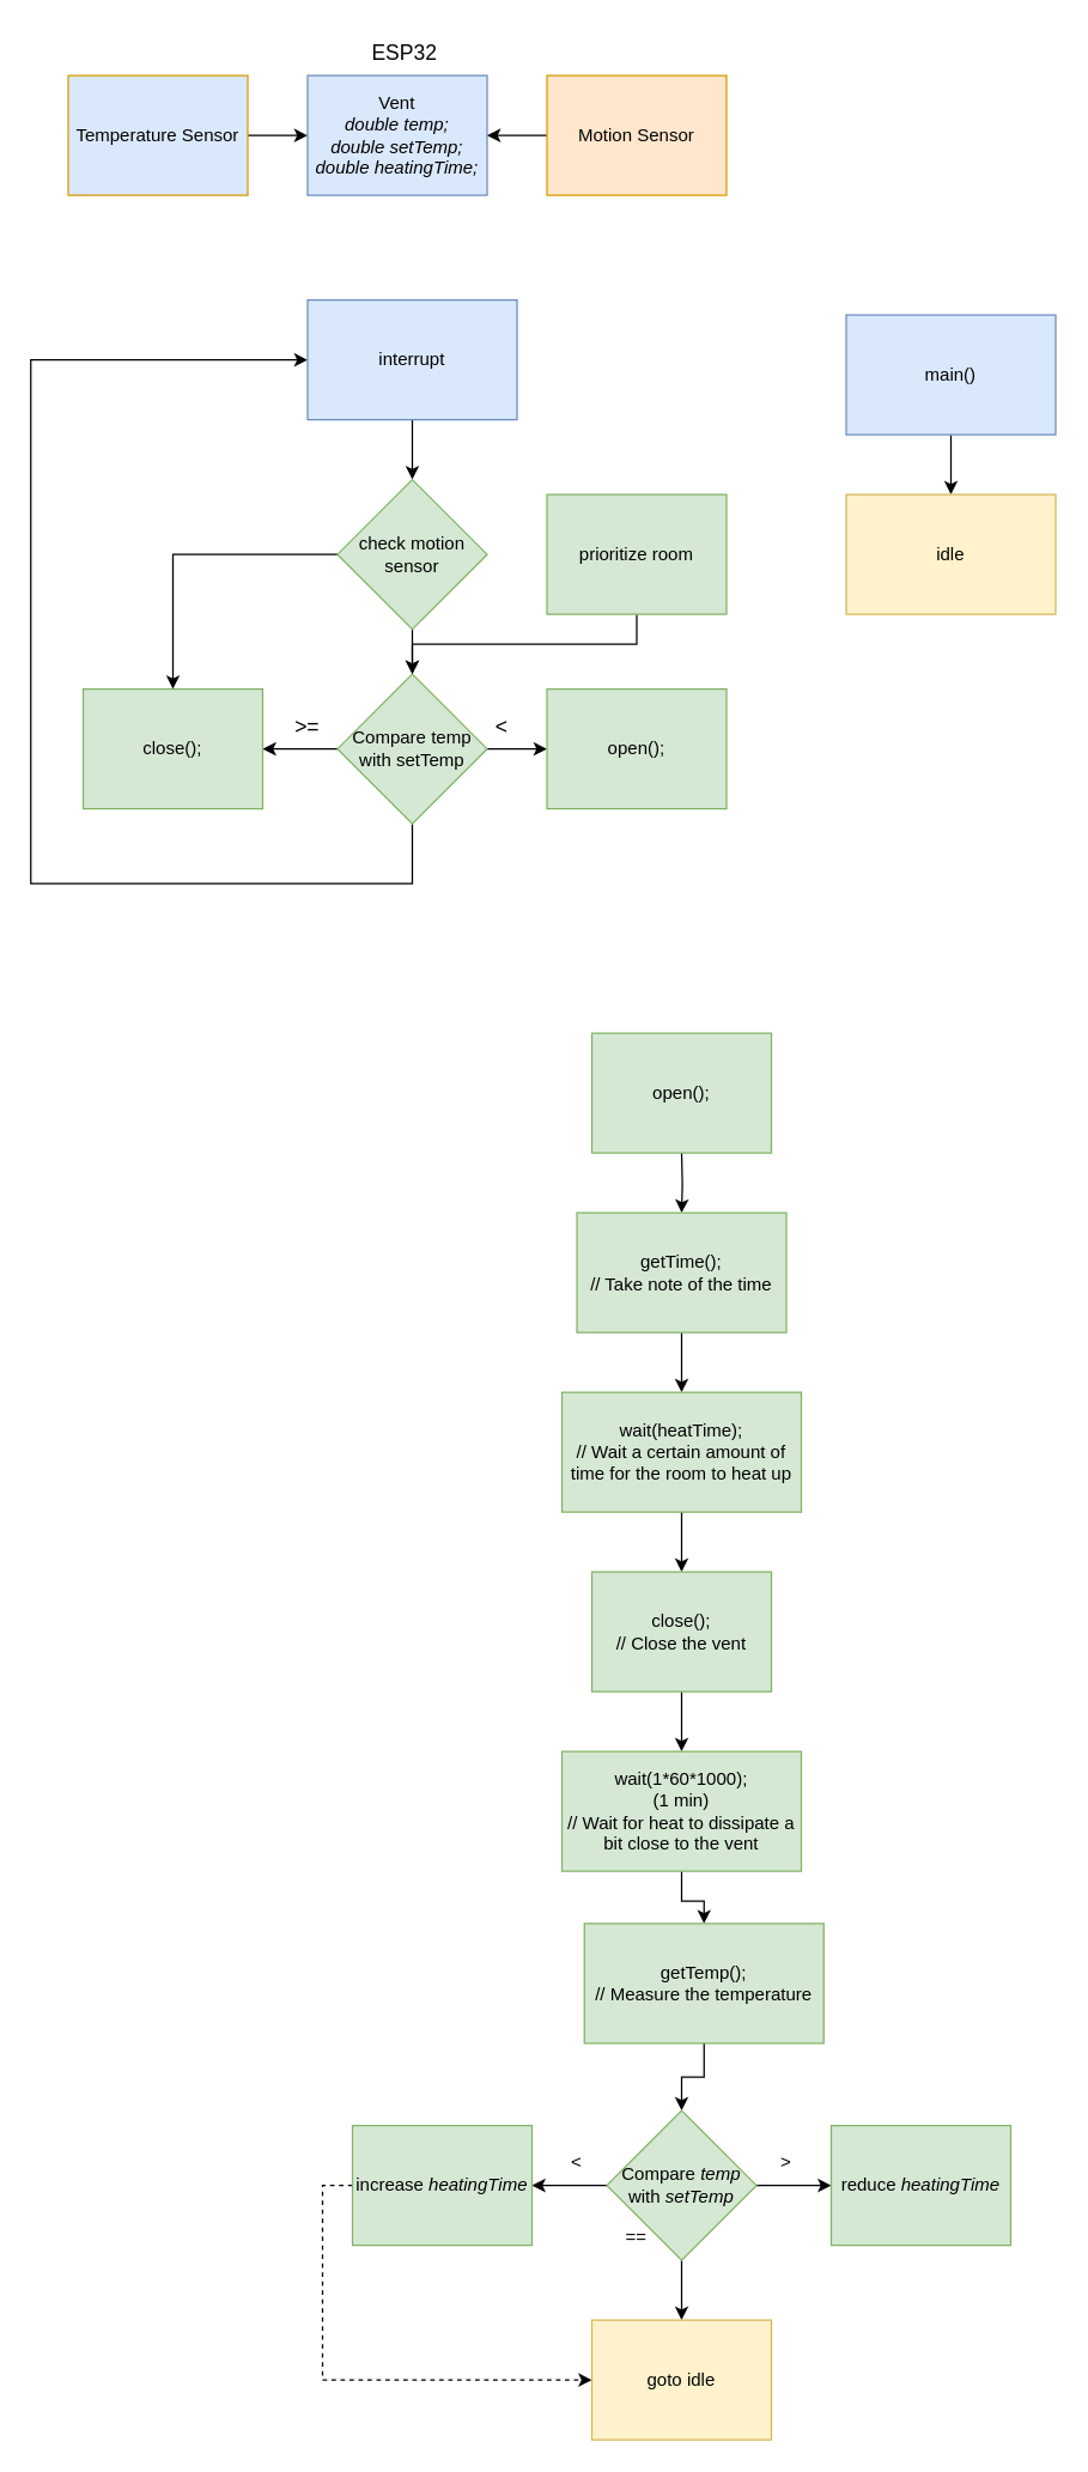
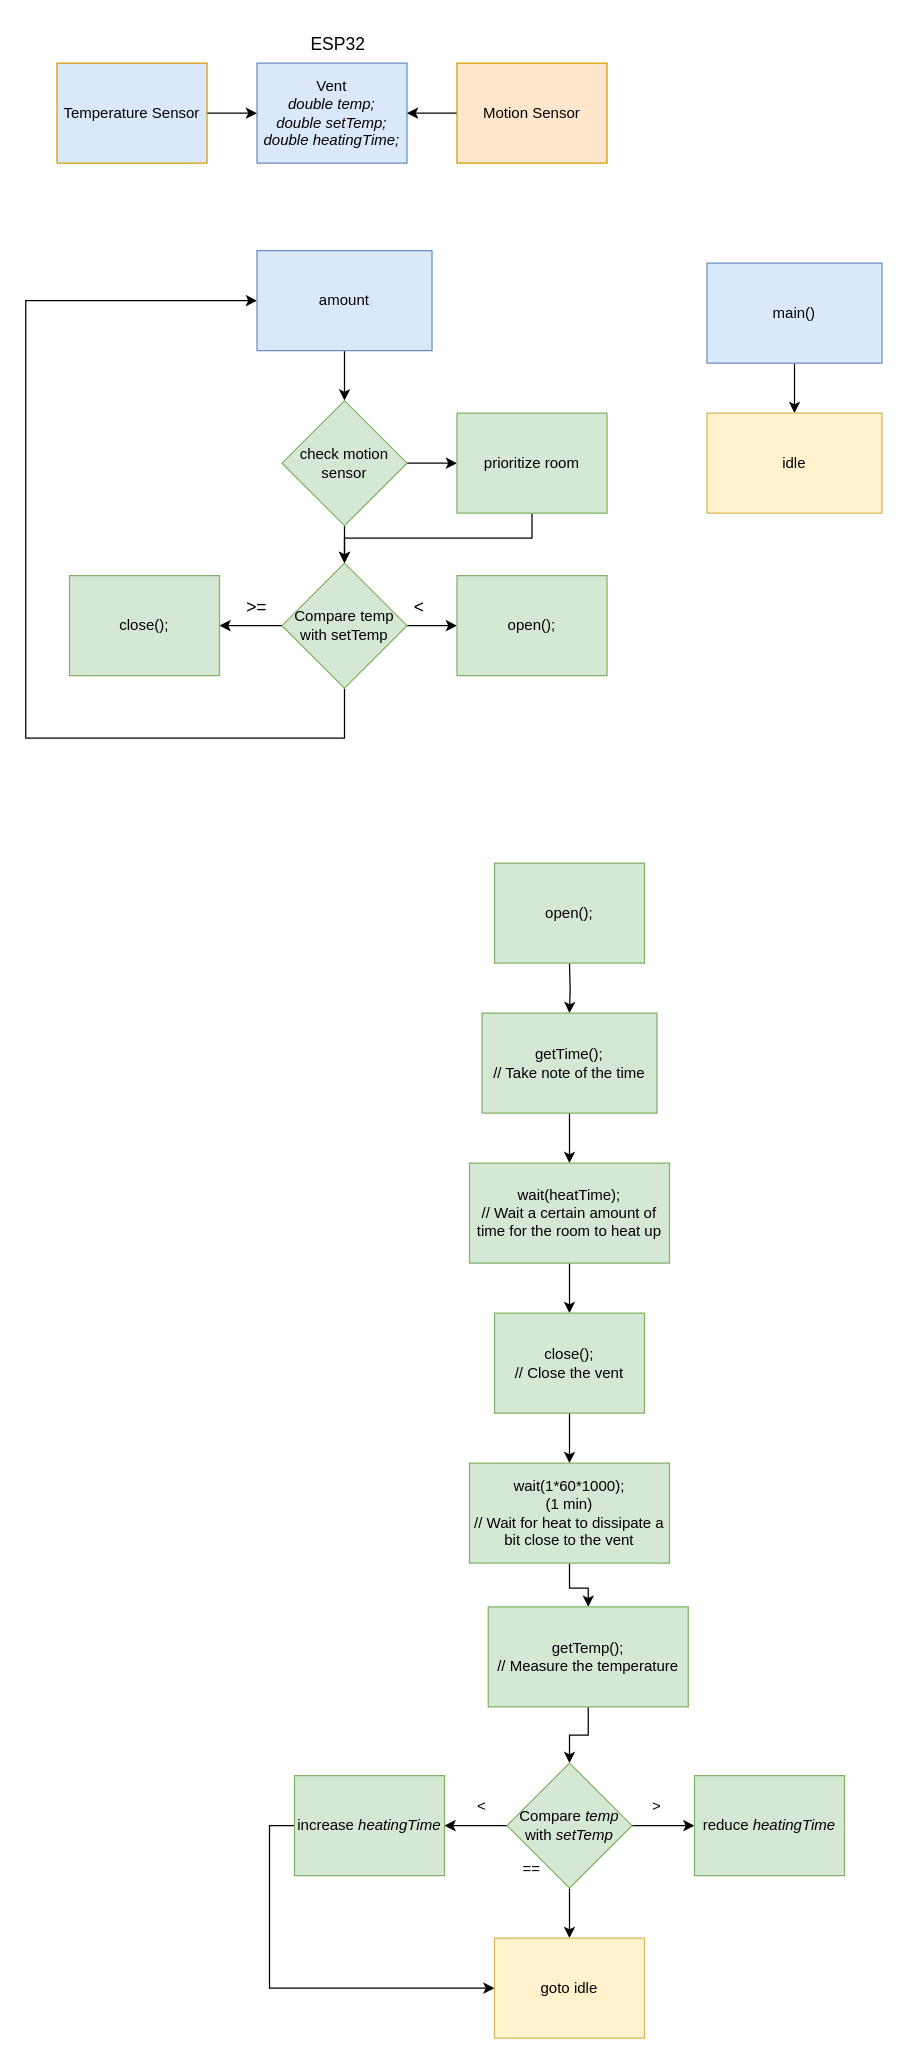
- <mxCell id="39" value="interrupt" style="whiteSpace=wrap;html=1;fillColor=#dae8fc;strokeColor=#6c8ebf;rounded=0;" vertex="1" parent="1"><mxGeometry x="205" y="200" width="140" height="80" as="geometry" /></mxCell>
+ <mxCell id="39" value="amount" style="whiteSpace=wrap;html=1;fillColor=#dae8fc;strokeColor=#6c8ebf;rounded=0;" vertex="1" parent="1"><mxGeometry x="205" y="200" width="140" height="80" as="geometry" /></mxCell>
- <mxCell id="42" value="" style="edgeStyle=orthogonalEdgeStyle;rounded=0;orthogonalLoop=1;jettySize=auto;html=1;fontSize=12;" edge="1" parent="1" source="43" target="14"><mxGeometry relative="1" as="geometry" /></mxCell>
+ <mxCell id="42" value="" style="edgeStyle=orthogonalEdgeStyle;rounded=0;orthogonalLoop=1;jettySize=auto;html=1;fontSize=12;" edge="1" parent="1" source="43" target="48"><mxGeometry relative="1" as="geometry" /></mxCell>
- <mxCell id="34" style="edgeStyle=orthogonalEdgeStyle;rounded=0;orthogonalLoop=1;jettySize=auto;html=1;exitX=0;exitY=0.5;exitDx=0;exitDy=0;entryX=0;entryY=0.5;entryDx=0;entryDy=0;fontSize=12;dashed=1;" edge="1" parent="1" source="35" target="36"><mxGeometry relative="1" as="geometry" /></mxCell>
+ <mxCell id="34" style="edgeStyle=orthogonalEdgeStyle;rounded=0;orthogonalLoop=1;jettySize=auto;html=1;exitX=0;exitY=0.5;exitDx=0;exitDy=0;entryX=0;entryY=0.5;entryDx=0;entryDy=0;fontSize=12;" edge="1" parent="1" source="35" target="36"><mxGeometry relative="1" as="geometry" /></mxCell>
